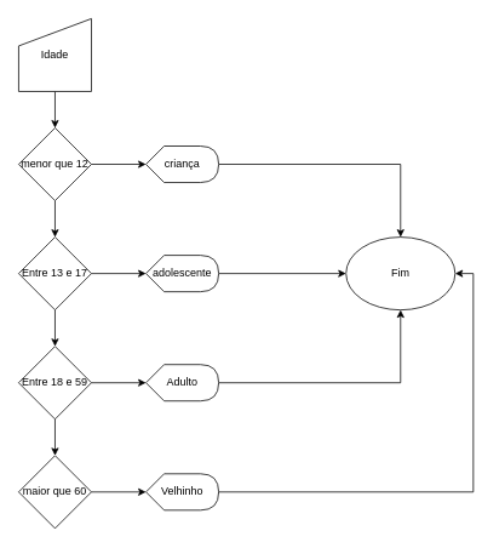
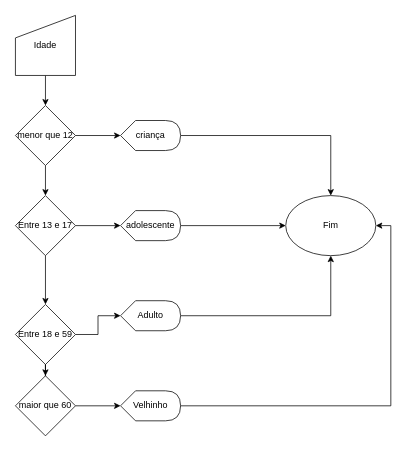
- <mxCell id="12" value="Entre 18 e 59" style="rhombus;whiteSpace=wrap;html=1;" vertex="1" parent="1"><mxGeometry x="20" y="380" width="80" height="80" as="geometry" /></mxCell>
+ <mxCell id="12" value="Entre 18 e 59" style="rhombus;whiteSpace=wrap;html=1;" vertex="1" parent="1"><mxGeometry x="20" y="405" width="80" height="80" as="geometry" /></mxCell>
